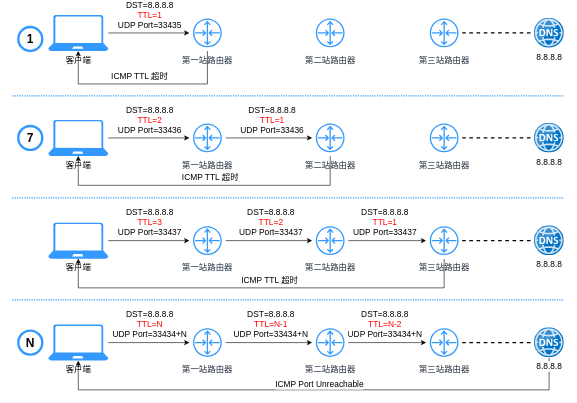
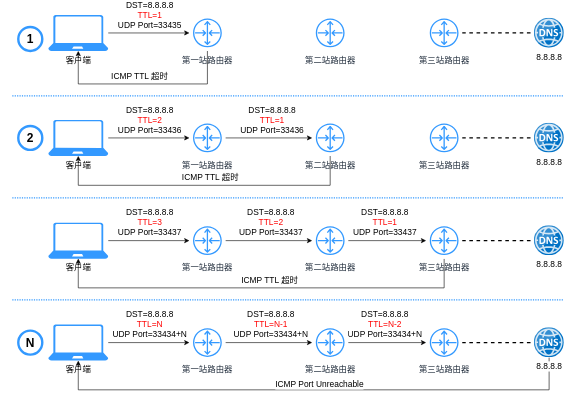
- <mxCell id="25" value="7" style="ellipse;whiteSpace=wrap;html=1;aspect=fixed;fontSize=20;fontStyle=1;strokeWidth=4;strokeColor=#3399FF;" parent="1" vertex="1"><mxGeometry x="30" y="205" width="40" height="40" as="geometry" /></mxCell>
+ <mxCell id="25" value="2" style="ellipse;whiteSpace=wrap;html=1;aspect=fixed;fontSize=20;fontStyle=1;strokeWidth=4;strokeColor=#3399FF;" parent="1" vertex="1"><mxGeometry x="30" y="205" width="40" height="40" as="geometry" /></mxCell>
